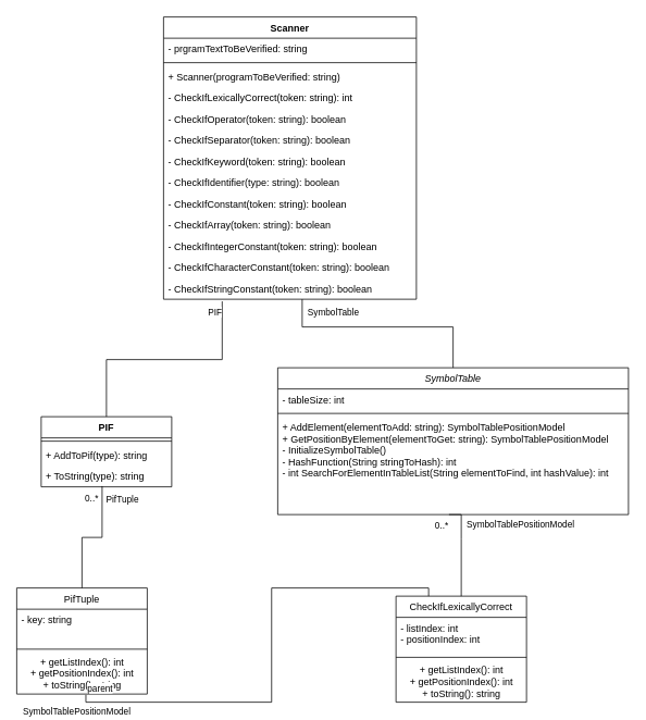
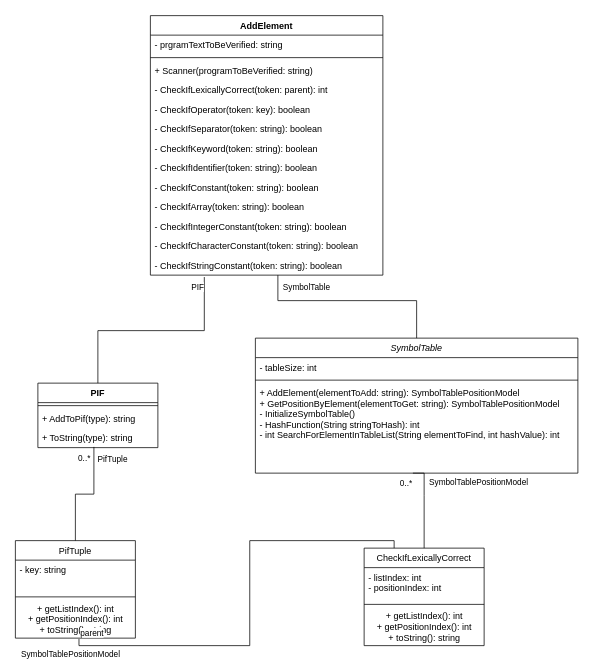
- <mxCell id="10" value="Scanner" style="swimlane;fontStyle=1;align=center;verticalAlign=top;childLayout=stackLayout;horizontal=1;startSize=26;horizontalStack=0;resizeParent=1;resizeParentMax=0;resizeLast=0;collapsible=1;marginBottom=0;" parent="1" vertex="1"><mxGeometry x="200" y="20" width="310" height="346" as="geometry" /></mxCell>
+ <mxCell id="10" value="AddElement" style="swimlane;fontStyle=1;align=center;verticalAlign=top;childLayout=stackLayout;horizontal=1;startSize=26;horizontalStack=0;resizeParent=1;resizeParentMax=0;resizeLast=0;collapsible=1;marginBottom=0;" parent="1" vertex="1"><mxGeometry x="200" y="20" width="310" height="346" as="geometry" /></mxCell>
- <mxCell id="14" value="- CheckIfLexicallyCorrect(token: string): int" style="text;strokeColor=none;fillColor=none;align=left;verticalAlign=top;spacingLeft=4;spacingRight=4;overflow=hidden;rotatable=0;points=[[0,0.5],[1,0.5]];portConstraint=eastwest;" parent="10" vertex="1"><mxGeometry y="86" width="310" height="26" as="geometry" /></mxCell>
+ <mxCell id="14" value="- CheckIfLexicallyCorrect(token: parent): int" style="text;strokeColor=none;fillColor=none;align=left;verticalAlign=top;spacingLeft=4;spacingRight=4;overflow=hidden;rotatable=0;points=[[0,0.5],[1,0.5]];portConstraint=eastwest;" parent="10" vertex="1"><mxGeometry y="86" width="310" height="26" as="geometry" /></mxCell>
- <mxCell id="15" value="- CheckIfOperator(token: string): boolean" style="text;strokeColor=none;fillColor=none;align=left;verticalAlign=top;spacingLeft=4;spacingRight=4;overflow=hidden;rotatable=0;points=[[0,0.5],[1,0.5]];portConstraint=eastwest;" parent="10" vertex="1"><mxGeometry y="112" width="310" height="26" as="geometry" /></mxCell>
+ <mxCell id="15" value="- CheckIfOperator(token: key): boolean" style="text;strokeColor=none;fillColor=none;align=left;verticalAlign=top;spacingLeft=4;spacingRight=4;overflow=hidden;rotatable=0;points=[[0,0.5],[1,0.5]];portConstraint=eastwest;" parent="10" vertex="1"><mxGeometry y="112" width="310" height="26" as="geometry" /></mxCell>
- <mxCell id="18" value="- CheckIfIdentifier(type: string): boolean" style="text;strokeColor=none;fillColor=none;align=left;verticalAlign=top;spacingLeft=4;spacingRight=4;overflow=hidden;rotatable=0;points=[[0,0.5],[1,0.5]];portConstraint=eastwest;" parent="10" vertex="1"><mxGeometry y="190" width="310" height="26" as="geometry" /></mxCell>
+ <mxCell id="18" value="- CheckIfIdentifier(token: string): boolean" style="text;strokeColor=none;fillColor=none;align=left;verticalAlign=top;spacingLeft=4;spacingRight=4;overflow=hidden;rotatable=0;points=[[0,0.5],[1,0.5]];portConstraint=eastwest;" parent="10" vertex="1"><mxGeometry y="190" width="310" height="26" as="geometry" /></mxCell>
